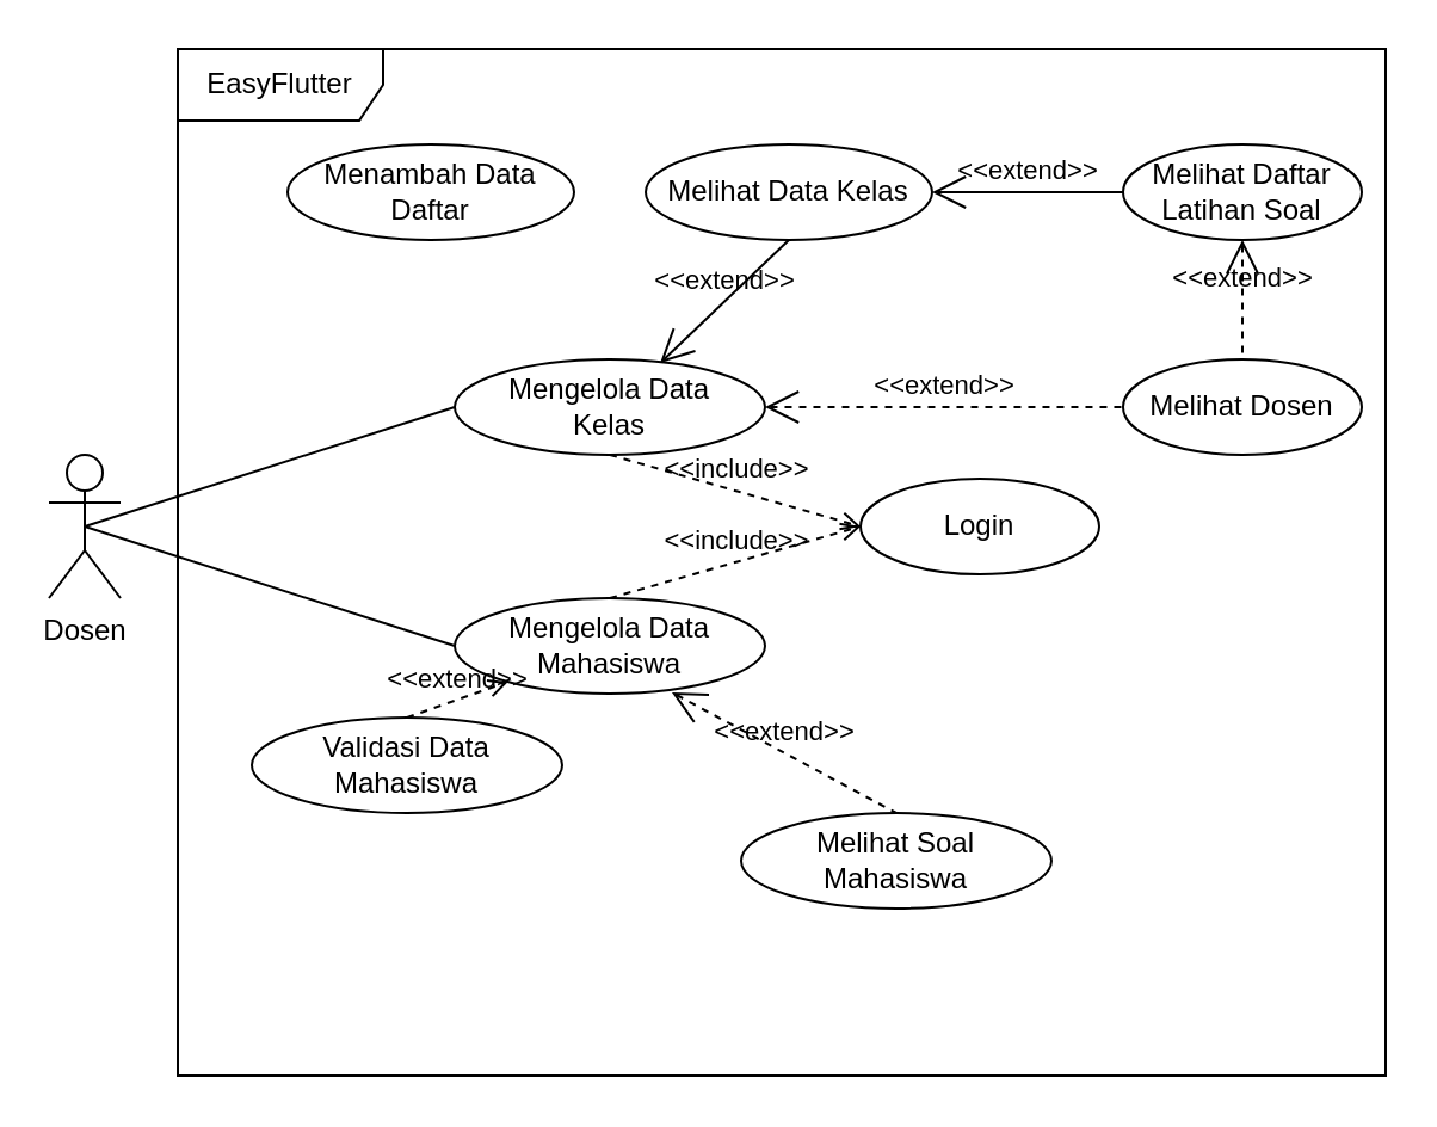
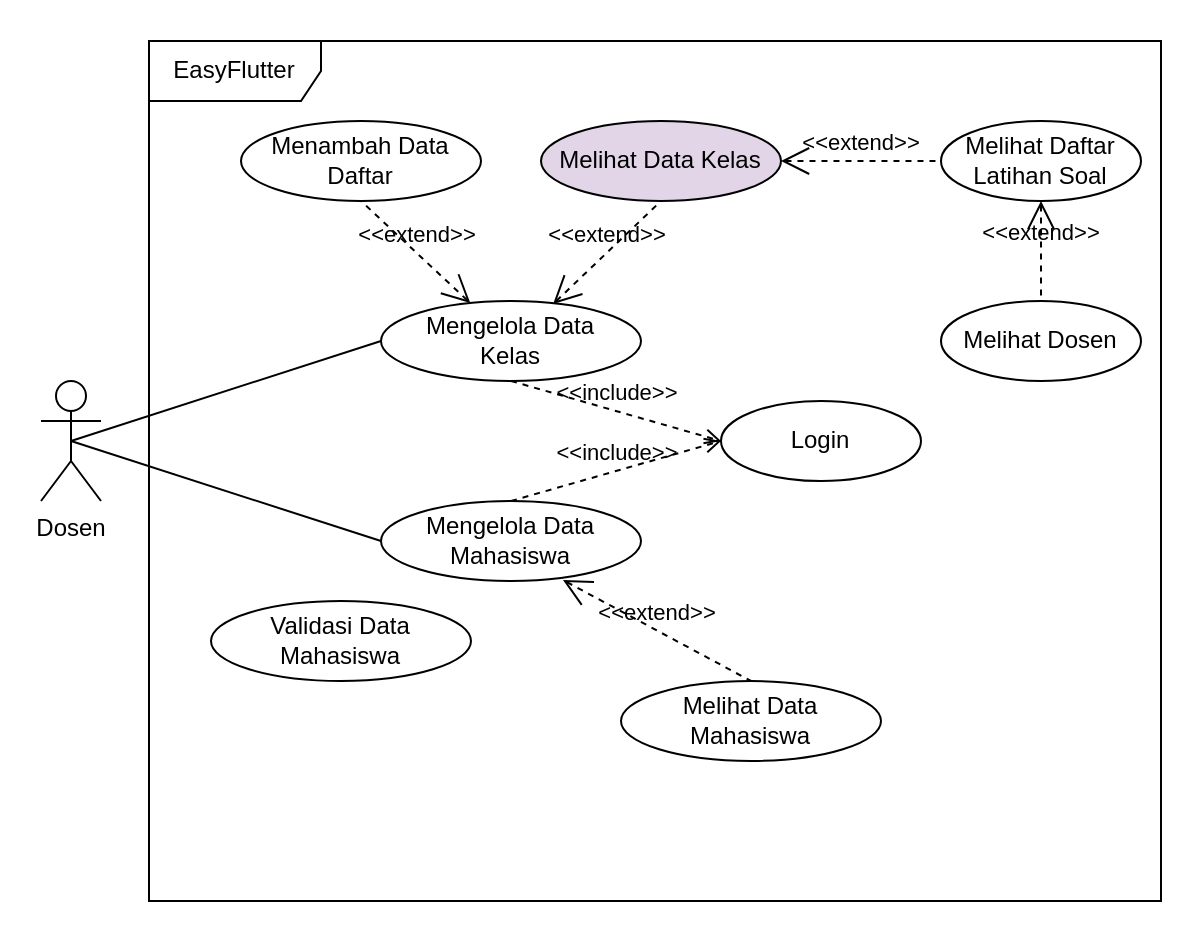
- <mxCell id="5" value="Melihat Data Kelas" style="ellipse;whiteSpace=wrap;html=1;" vertex="1" parent="1"><mxGeometry x="270" y="60" width="120" height="40" as="geometry" /></mxCell>
+ <mxCell id="5" value="Melihat Data Kelas" style="ellipse;whiteSpace=wrap;html=1;fillColor=#e1d5e7;" vertex="1" parent="1"><mxGeometry x="270" y="60" width="120" height="40" as="geometry" /></mxCell>
- <mxCell id="11" value="&amp;lt;&amp;lt;extend&amp;gt;&amp;gt;" style="edgeStyle=none;html=1;startArrow=open;endArrow=none;startSize=12;verticalAlign=bottom;dashed=0;labelBackgroundColor=none;rounded=0;entryX=0;entryY=0.5;entryDx=0;entryDy=0;exitX=1;exitY=0.5;exitDx=0;exitDy=0;" edge="1" parent="1" source="5" target="6"><mxGeometry width="160" relative="1" as="geometry"><mxPoint x="180" y="250" as="sourcePoint" /><mxPoint x="340" y="250" as="targetPoint" /></mxGeometry></mxCell>
+ <mxCell id="11" value="&amp;lt;&amp;lt;extend&amp;gt;&amp;gt;" style="edgeStyle=none;html=1;startArrow=open;endArrow=none;startSize=12;verticalAlign=bottom;dashed=1;labelBackgroundColor=none;rounded=0;entryX=0;entryY=0.5;entryDx=0;entryDy=0;exitX=1;exitY=0.5;exitDx=0;exitDy=0;" edge="1" parent="1" source="5" target="6"><mxGeometry width="160" relative="1" as="geometry"><mxPoint x="180" y="250" as="sourcePoint" /><mxPoint x="340" y="250" as="targetPoint" /></mxGeometry></mxCell>
- <mxCell id="10" value="&amp;lt;&amp;lt;extend&amp;gt;&amp;gt;" style="edgeStyle=none;html=1;startArrow=open;endArrow=none;startSize=12;verticalAlign=bottom;dashed=0;labelBackgroundColor=none;rounded=0;exitX=0.662;exitY=0.038;exitDx=0;exitDy=0;exitPerimeter=0;entryX=0.5;entryY=1;entryDx=0;entryDy=0;" edge="1" parent="1" source="8" target="5"><mxGeometry width="160" relative="1" as="geometry"><mxPoint x="180" y="250" as="sourcePoint" /><mxPoint x="340" y="250" as="targetPoint" /></mxGeometry></mxCell>
+ <mxCell id="10" value="&amp;lt;&amp;lt;extend&amp;gt;&amp;gt;" style="edgeStyle=none;html=1;startArrow=open;endArrow=none;startSize=12;verticalAlign=bottom;dashed=1;labelBackgroundColor=none;rounded=0;exitX=0.662;exitY=0.038;exitDx=0;exitDy=0;exitPerimeter=0;entryX=0.5;entryY=1;entryDx=0;entryDy=0;" edge="1" parent="1" source="8" target="5"><mxGeometry width="160" relative="1" as="geometry"><mxPoint x="180" y="250" as="sourcePoint" /><mxPoint x="340" y="250" as="targetPoint" /></mxGeometry></mxCell>
- <mxCell id="9" value="&amp;lt;&amp;lt;extend&amp;gt;&amp;gt;" style="edgeStyle=none;html=1;startArrow=open;endArrow=none;startSize=12;verticalAlign=bottom;dashed=1;labelBackgroundColor=none;rounded=0;" edge="1" parent="1" source="8" target="7"><mxGeometry width="160" relative="1" as="geometry"><mxPoint x="180" y="250" as="sourcePoint" /><mxPoint x="340" y="250" as="targetPoint" /></mxGeometry></mxCell>
+ <mxCell id="9" value="&amp;lt;&amp;lt;extend&amp;gt;&amp;gt;" style="edgeStyle=none;html=1;startArrow=open;endArrow=none;startSize=12;verticalAlign=bottom;dashed=1;labelBackgroundColor=none;rounded=0;entryX=0.5;entryY=1;entryDx=0;entryDy=0;" edge="1" parent="1" source="8" target="4"><mxGeometry width="160" relative="1" as="geometry"><mxPoint x="180" y="250" as="sourcePoint" /><mxPoint x="340" y="250" as="targetPoint" /></mxGeometry></mxCell>
- <mxCell id="16" value="&amp;lt;&amp;lt;extend&amp;gt;&amp;gt;" style="html=1;verticalAlign=bottom;labelBackgroundColor=none;endArrow=open;endFill=0;dashed=1;rounded=0;exitX=0.5;exitY=0;exitDx=0;exitDy=0;" edge="1" parent="1" source="13" target="15"><mxGeometry width="160" relative="1" as="geometry"><mxPoint x="260" y="300" as="sourcePoint" /><mxPoint x="420" y="300" as="targetPoint" /></mxGeometry></mxCell>
- <mxCell id="14" value="Melihat Soal Mahasiswa" style="ellipse;whiteSpace=wrap;html=1;" vertex="1" parent="1"><mxGeometry x="310" y="340" width="130" height="40" as="geometry" /></mxCell>
+ <mxCell id="14" value="Melihat Data Mahasiswa" style="ellipse;whiteSpace=wrap;html=1;" vertex="1" parent="1"><mxGeometry x="310" y="340" width="130" height="40" as="geometry" /></mxCell>
